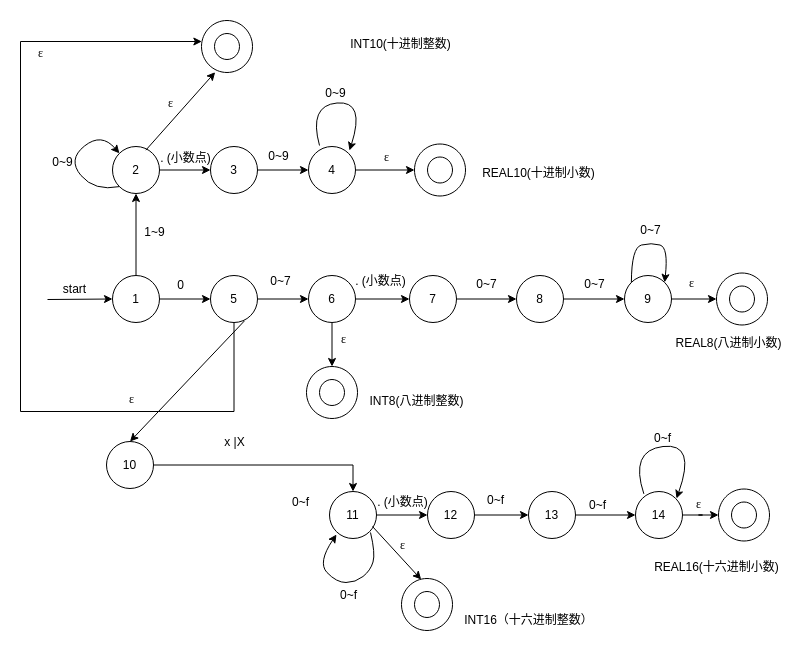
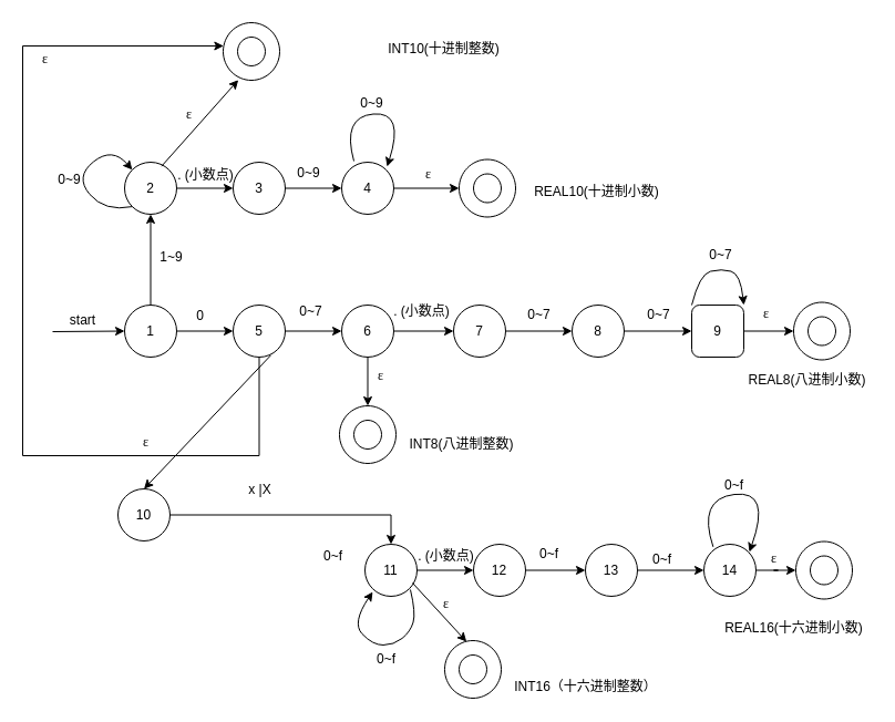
- <mxCell id="16" value="9" style="ellipse;whiteSpace=wrap;html=1;aspect=fixed;" vertex="1" parent="1"><mxGeometry x="624" y="275" width="47" height="47" as="geometry" /></mxCell>
+ <mxCell id="16" value="9" style="whiteSpace=wrap;html=1;aspect=fixed;rounded=1;" vertex="1" parent="1"><mxGeometry x="624" y="275" width="47" height="47" as="geometry" /></mxCell>
